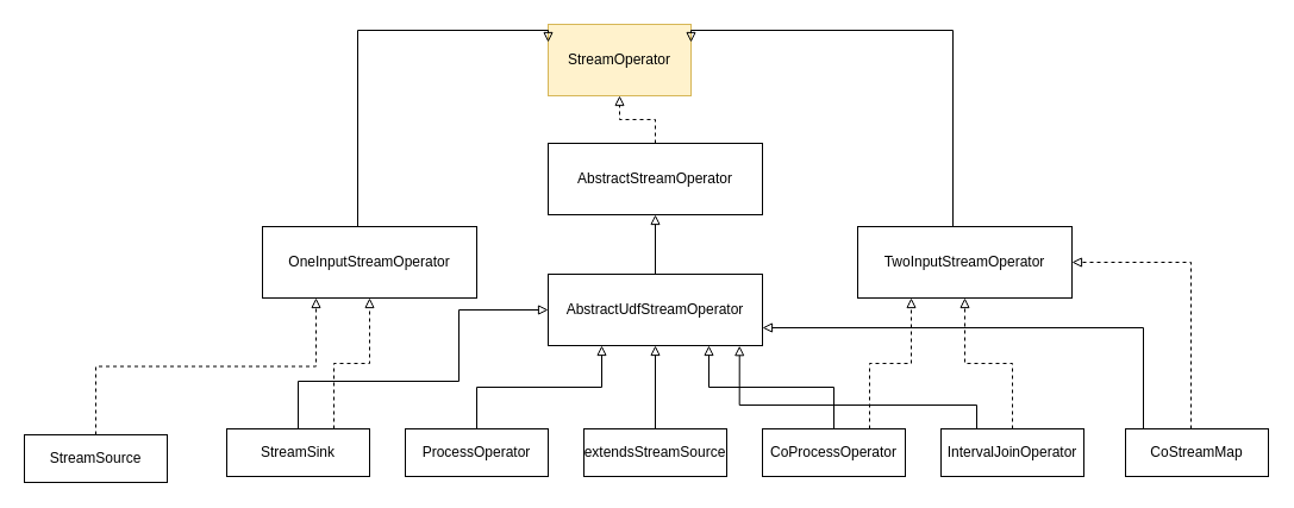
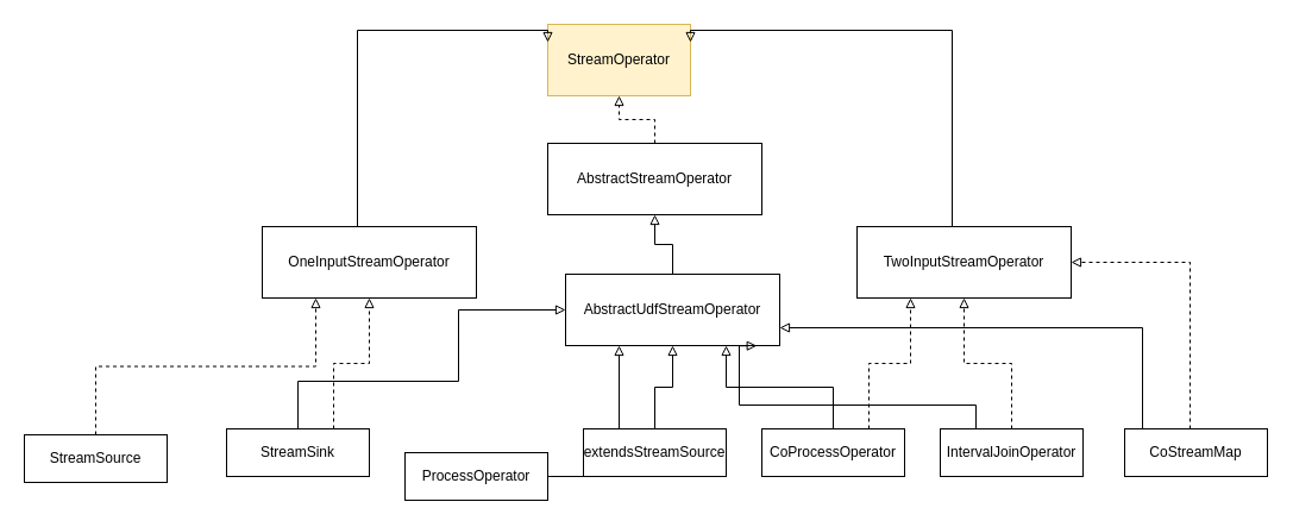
- <mxCell id="6" value="AbstractUdfStreamOperator" style="rounded=0;whiteSpace=wrap;html=1;" vertex="1" parent="1"><mxGeometry x="460" y="230" width="180" height="60" as="geometry" /></mxCell>
+ <mxCell id="6" value="AbstractUdfStreamOperator" style="rounded=0;whiteSpace=wrap;html=1;" vertex="1" parent="1"><mxGeometry x="475" y="230" width="180" height="60" as="geometry" /></mxCell>
- <mxCell id="12" value="ProcessOperator" style="rounded=0;whiteSpace=wrap;html=1;" vertex="1" parent="1"><mxGeometry x="340" y="360" width="120" height="40" as="geometry" /></mxCell>
+ <mxCell id="12" value="ProcessOperator" style="rounded=0;whiteSpace=wrap;html=1;" vertex="1" parent="1"><mxGeometry x="340" y="380" width="120" height="40" as="geometry" /></mxCell>
